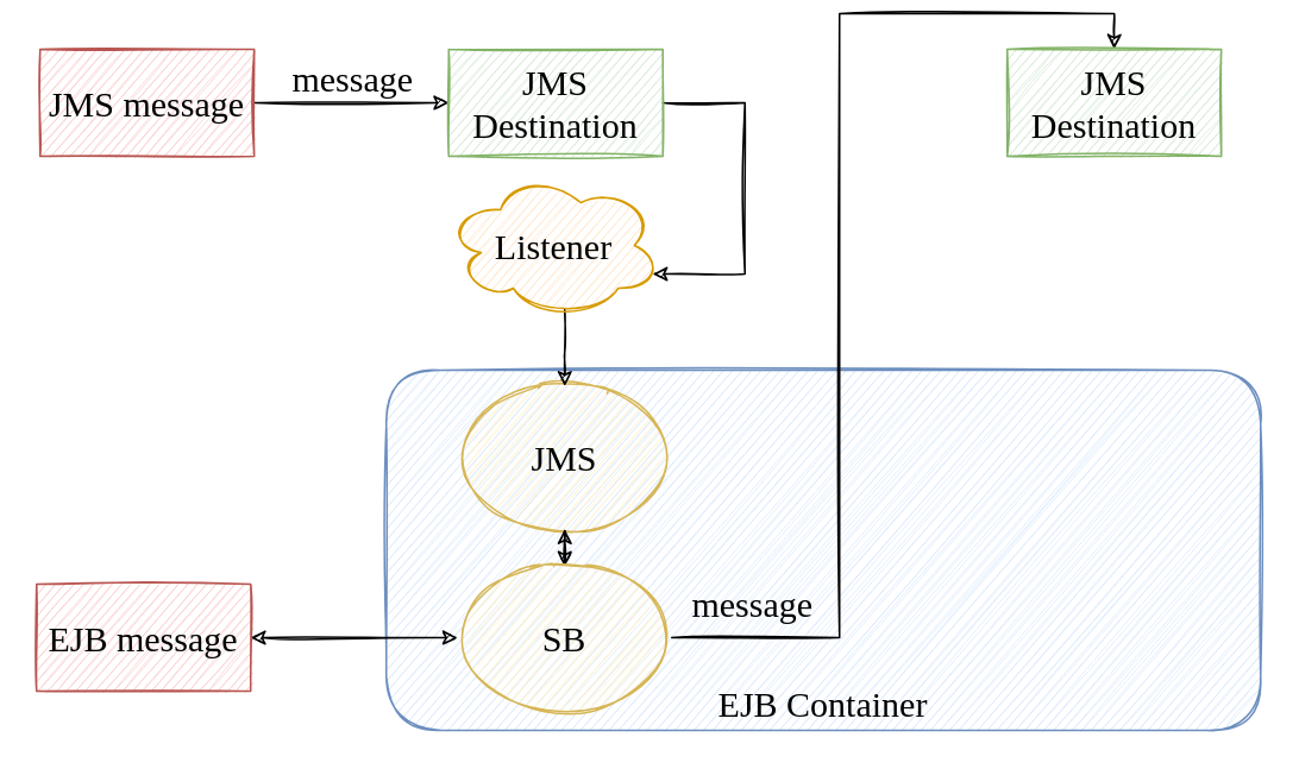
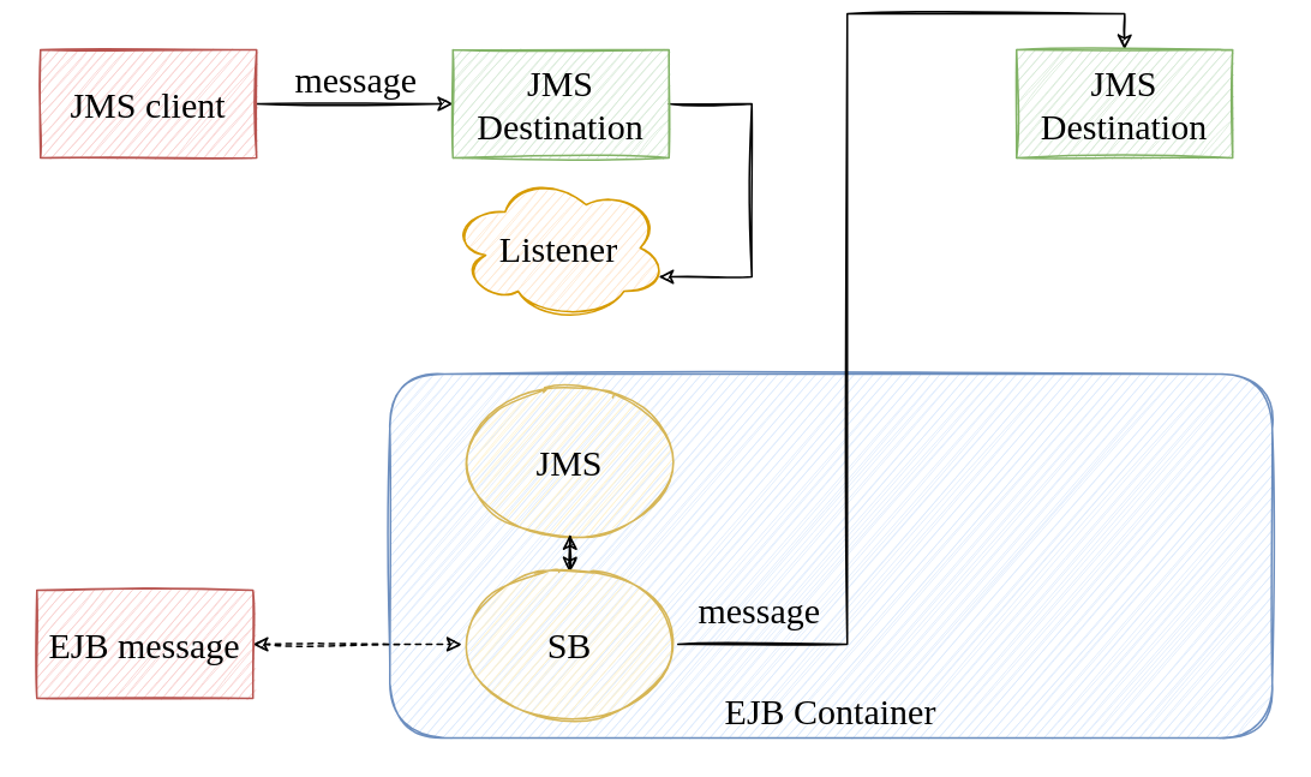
- <mxCell id="5" value="JMS message" style="rounded=0;whiteSpace=wrap;html=1;sketch=1;fontFamily=Architects Daughter;fontSource=https%3A%2F%2Ffonts.googleapis.com%2Fcss%3Ffamily%3DArchitects%2BDaughter;fontSize=20;fillColor=#f8cecc;strokeColor=#b85450;" vertex="1" parent="1"><mxGeometry x="22" y="20" width="120" height="60" as="geometry" /></mxCell>
+ <mxCell id="5" value="JMS client" style="rounded=0;whiteSpace=wrap;html=1;sketch=1;fontFamily=Architects Daughter;fontSource=https%3A%2F%2Ffonts.googleapis.com%2Fcss%3Ffamily%3DArchitects%2BDaughter;fontSize=20;fillColor=#f8cecc;strokeColor=#b85450;" vertex="1" parent="1"><mxGeometry x="22" y="20" width="120" height="60" as="geometry" /></mxCell>
- <mxCell id="14" style="edgeStyle=orthogonalEdgeStyle;rounded=0;sketch=1;orthogonalLoop=1;jettySize=auto;html=1;exitX=0.55;exitY=0.95;exitDx=0;exitDy=0;exitPerimeter=0;fontFamily=Architects Daughter;fontSource=https%3A%2F%2Ffonts.googleapis.com%2Fcss%3Ffamily%3DArchitects%2BDaughter;fontSize=20;startArrow=none;startFill=0;endArrow=classic;endFill=1;" edge="1" parent="1" source="15" target="3"><mxGeometry relative="1" as="geometry" /></mxCell>
- <mxCell id="6" style="edgeStyle=orthogonalEdgeStyle;rounded=0;sketch=1;orthogonalLoop=1;jettySize=auto;html=1;fontFamily=Architects Daughter;fontSource=https%3A%2F%2Ffonts.googleapis.com%2Fcss%3Ffamily%3DArchitects%2BDaughter;fontSize=20;startArrow=classic;startFill=1;endArrow=classic;endFill=1;" edge="1" parent="1" source="7" target="10"><mxGeometry relative="1" as="geometry" /></mxCell>
+ <mxCell id="6" style="edgeStyle=orthogonalEdgeStyle;rounded=0;sketch=1;orthogonalLoop=1;jettySize=auto;html=1;fontFamily=Architects Daughter;fontSource=https%3A%2F%2Ffonts.googleapis.com%2Fcss%3Ffamily%3DArchitects%2BDaughter;fontSize=20;startArrow=classic;startFill=1;endArrow=classic;endFill=1;dashed=1;" edge="1" parent="1" source="7" target="10"><mxGeometry relative="1" as="geometry" /></mxCell>
